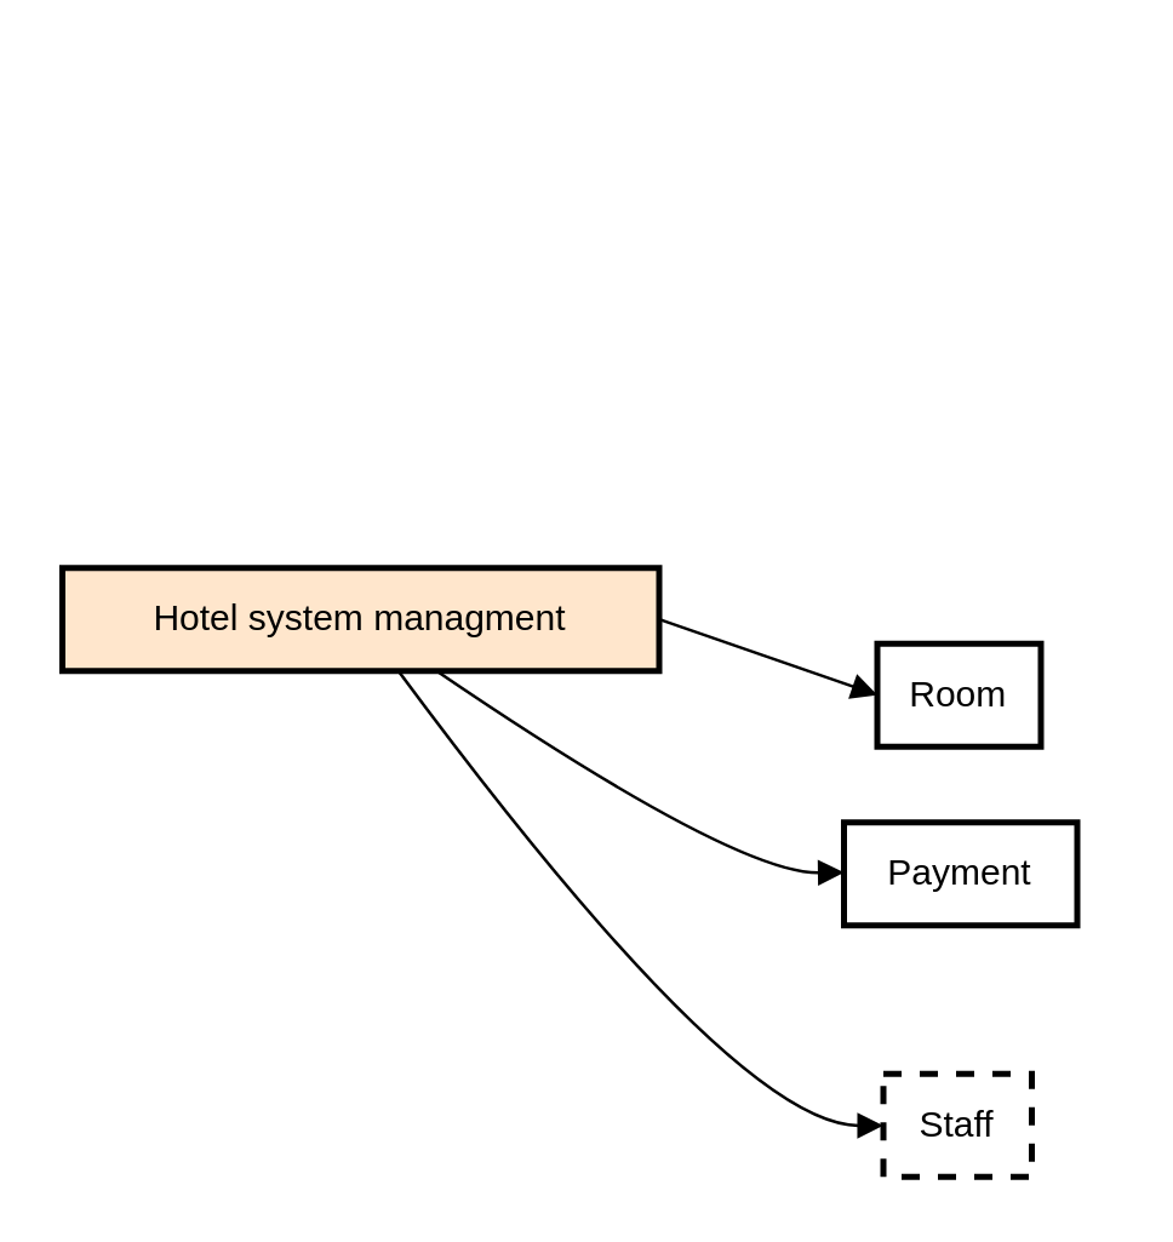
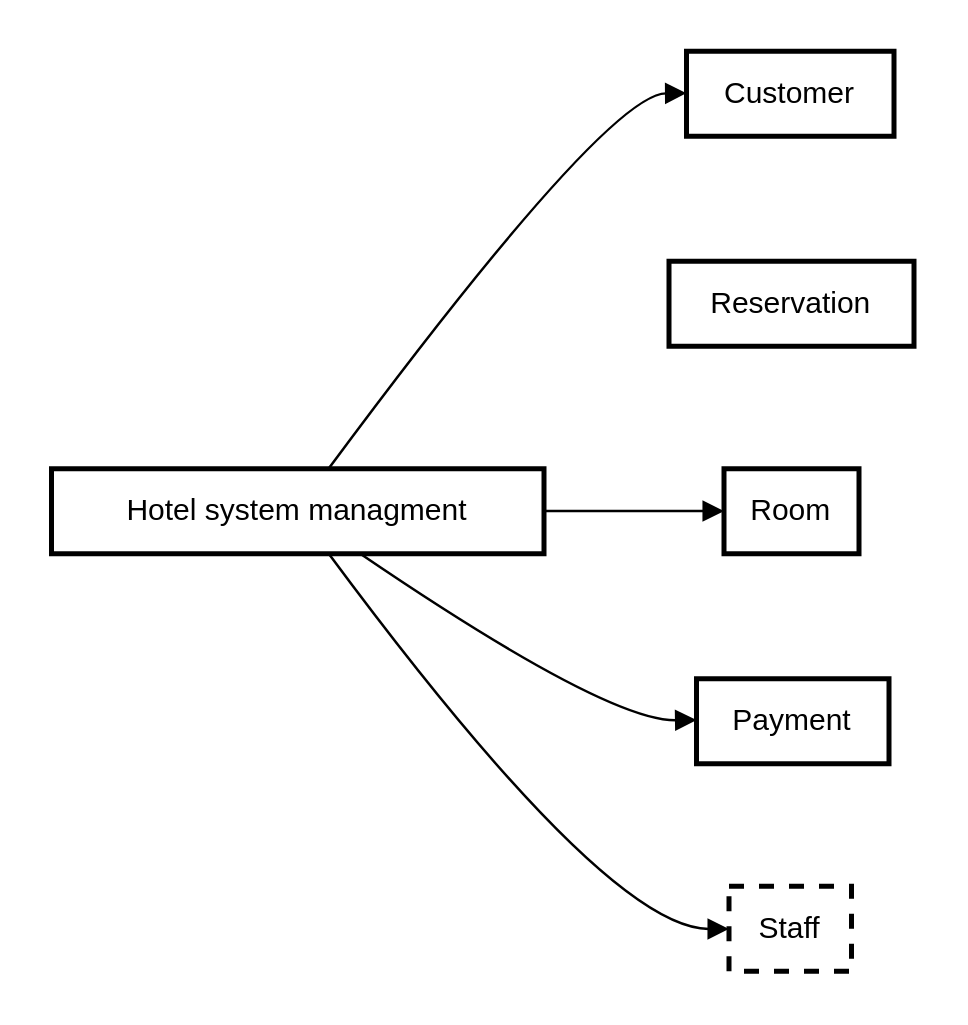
+ <mxCell id="3" value="Customer" style="whiteSpace=wrap;strokeWidth=2;" vertex="1" parent="1"><mxGeometry x="274" width="83" height="34" as="geometry" y="20" /></mxCell>
+ <mxCell id="8" value="" style="curved=1;startArrow=none;endArrow=block;exitX=0.562;exitY=0.004;entryX=0.004;entryY=0.494;" edge="1" parent="1" source="2" target="3"><mxGeometry relative="1" as="geometry"><Array as="points"><mxPoint x="242" y="37" /></Array></mxGeometry></mxCell>
+ <mxCell id="4" value="Reservation" style="whiteSpace=wrap;strokeWidth=2;" vertex="1" parent="1"><mxGeometry x="267" y="104" width="98" height="34" as="geometry" /></mxCell>
- <mxCell id="2" value="Hotel system managment" style="whiteSpace=wrap;strokeWidth=2;fillColor=#ffe6cc;" vertex="1" parent="1"><mxGeometry y="187" width="197" height="34" as="geometry" x="20" /></mxCell>
+ <mxCell id="2" value="Hotel system managment" style="whiteSpace=wrap;strokeWidth=2;" vertex="1" parent="1"><mxGeometry y="187" width="197" height="34" as="geometry" x="20" /></mxCell>
- <mxCell id="5" value="Room" style="whiteSpace=wrap;strokeWidth=2;" vertex="1" parent="1"><mxGeometry x="289" y="212" width="54" height="34" as="geometry" /></mxCell>
+ <mxCell id="5" value="Room" style="whiteSpace=wrap;strokeWidth=2;" vertex="1" parent="1"><mxGeometry x="289" y="187" width="54" height="34" as="geometry" /></mxCell>
